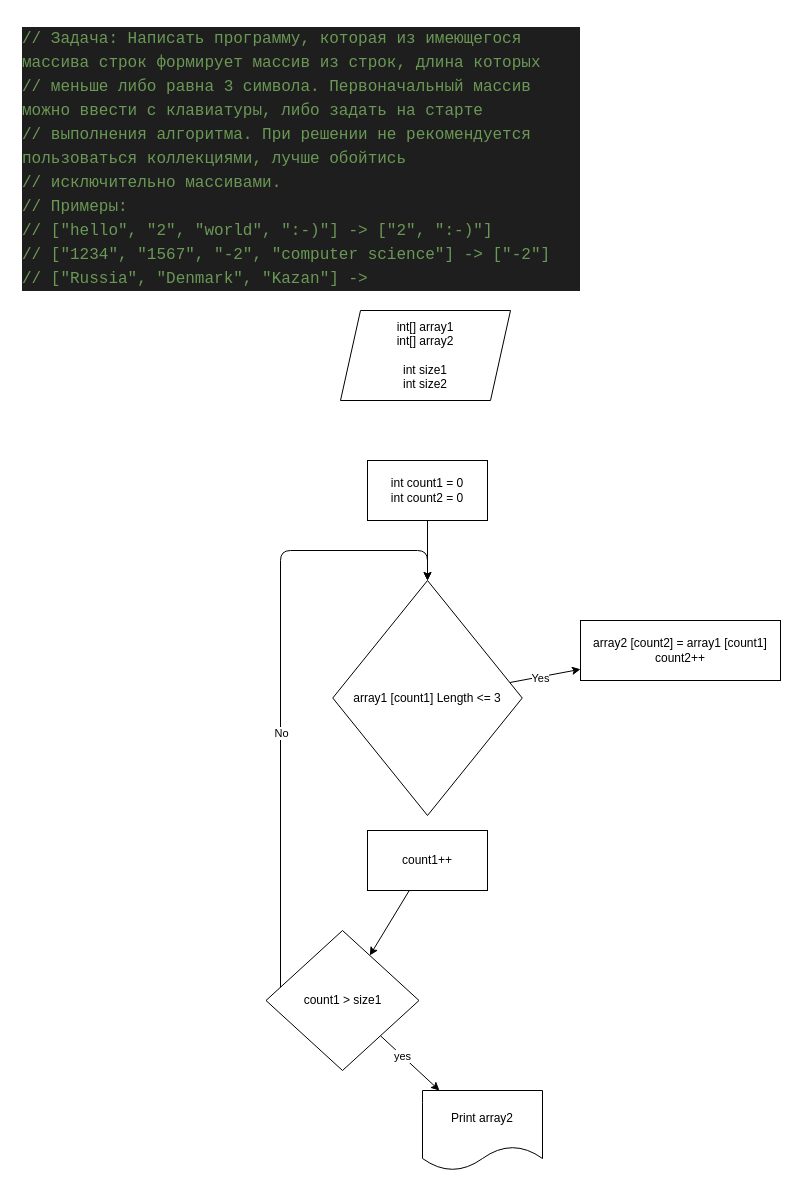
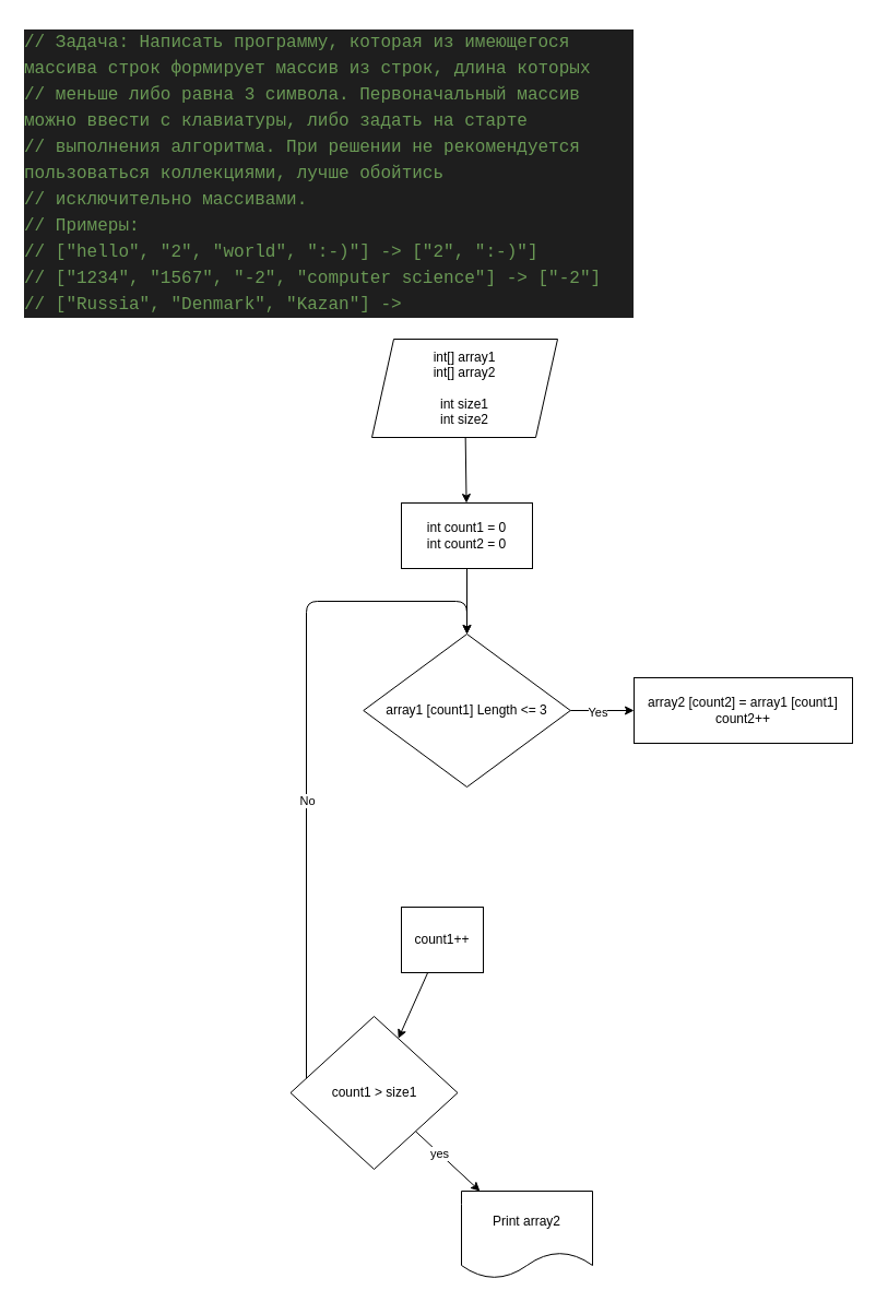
+ <mxCell id="3" value="" style="edgeStyle=none;html=1;" edge="1" parent="1" source="4" target="6"><mxGeometry relative="1" as="geometry" /></mxCell>
- <mxCell id="9" value="array1 [count1] Length &amp;lt;= 3" style="rhombus;whiteSpace=wrap;html=1;" vertex="1" parent="1"><mxGeometry x="332.25" y="580" width="189.5" height="235" as="geometry" /></mxCell>
+ <mxCell id="9" value="array1 [count1] Length &amp;lt;= 3" style="rhombus;whiteSpace=wrap;html=1;" vertex="1" parent="1"><mxGeometry x="332.25" y="580" width="189.5" height="140" as="geometry" /></mxCell>
- <mxCell id="12" value="count1++" style="whiteSpace=wrap;html=1;" vertex="1" parent="1"><mxGeometry x="367" y="830" width="120" height="60" as="geometry" /></mxCell>
+ <mxCell id="12" value="count1++" style="whiteSpace=wrap;html=1;" vertex="1" parent="1"><mxGeometry x="367" y="830" width="75" height="60" as="geometry" /></mxCell>
